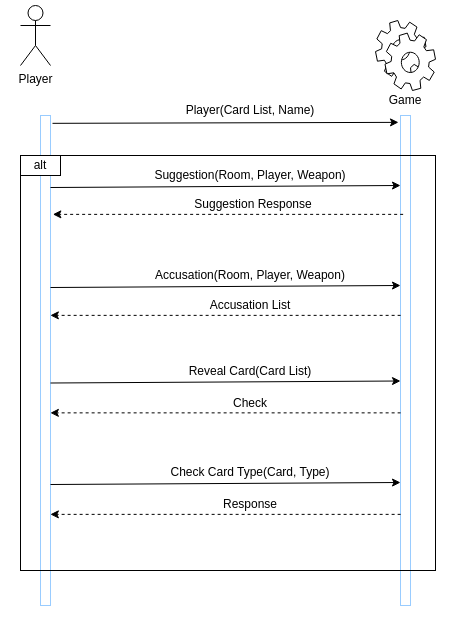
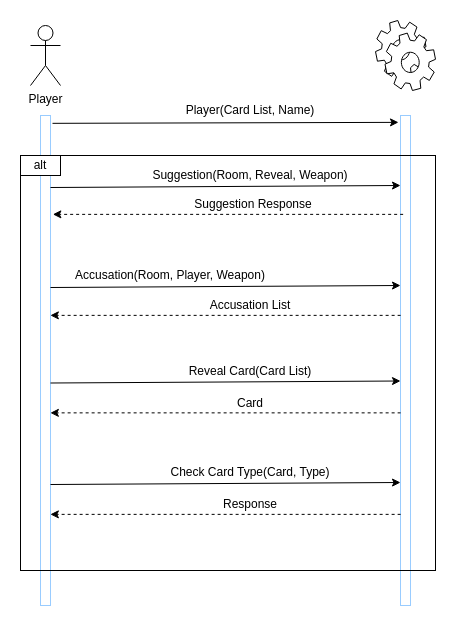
- <mxCell id="3" value="Player&lt;br&gt;" style="shape=umlActor;verticalLabelPosition=bottom;labelBackgroundColor=#ffffff;verticalAlign=top;html=1;outlineConnect=0;strokeColor=#000000;gradientColor=none;" vertex="1" parent="1"><mxGeometry x="20" y="5" width="30" height="60" as="geometry" /></mxCell>
+ <mxCell id="3" value="Player&lt;br&gt;" style="shape=umlActor;verticalLabelPosition=bottom;labelBackgroundColor=#ffffff;verticalAlign=top;html=1;outlineConnect=0;strokeColor=#000000;gradientColor=none;" vertex="1" parent="1"><mxGeometry x="30" y="25" width="30" height="60" as="geometry" /></mxCell>
- <mxCell id="6" value="Game&lt;br&gt;" style="text;html=1;strokeColor=none;fillColor=none;align=center;verticalAlign=middle;whiteSpace=wrap;rounded=0;" vertex="1" parent="1"><mxGeometry x="385" y="90" width="40" height="20" as="geometry" /></mxCell>
- <mxCell id="12" value="Suggestion(Room, Player, Weapon)" style="text;html=1;strokeColor=none;fillColor=none;align=center;verticalAlign=middle;whiteSpace=wrap;rounded=0;" vertex="1" parent="1"><mxGeometry x="140" y="165" width="220" height="20" as="geometry" /></mxCell>
+ <mxCell id="12" value="Suggestion(Room, Reveal, Weapon)" style="text;html=1;strokeColor=none;fillColor=none;align=center;verticalAlign=middle;whiteSpace=wrap;rounded=0;" vertex="1" parent="1"><mxGeometry x="140" y="165" width="220" height="20" as="geometry" /></mxCell>
- <mxCell id="14" value="Accusation(Room, Player, Weapon)" style="text;html=1;strokeColor=none;fillColor=none;align=center;verticalAlign=middle;whiteSpace=wrap;rounded=0;" vertex="1" parent="1"><mxGeometry x="140" y="265" width="220" height="20" as="geometry" /></mxCell>
+ <mxCell id="14" value="Accusation(Room, Player, Weapon)" style="text;html=1;strokeColor=none;fillColor=none;align=center;verticalAlign=middle;whiteSpace=wrap;rounded=0;" vertex="1" parent="1"><mxGeometry x="60" y="265" width="220" height="20" as="geometry" /></mxCell>
- <mxCell id="22" value="Check" style="text;html=1;strokeColor=none;fillColor=none;align=center;verticalAlign=middle;whiteSpace=wrap;rounded=0;" vertex="1" parent="1"><mxGeometry x="140" y="392.5" width="220" height="20" as="geometry" /></mxCell>
+ <mxCell id="22" value="Card" style="text;html=1;strokeColor=none;fillColor=none;align=center;verticalAlign=middle;whiteSpace=wrap;rounded=0;" vertex="1" parent="1"><mxGeometry x="140" y="392.5" width="220" height="20" as="geometry" /></mxCell>
